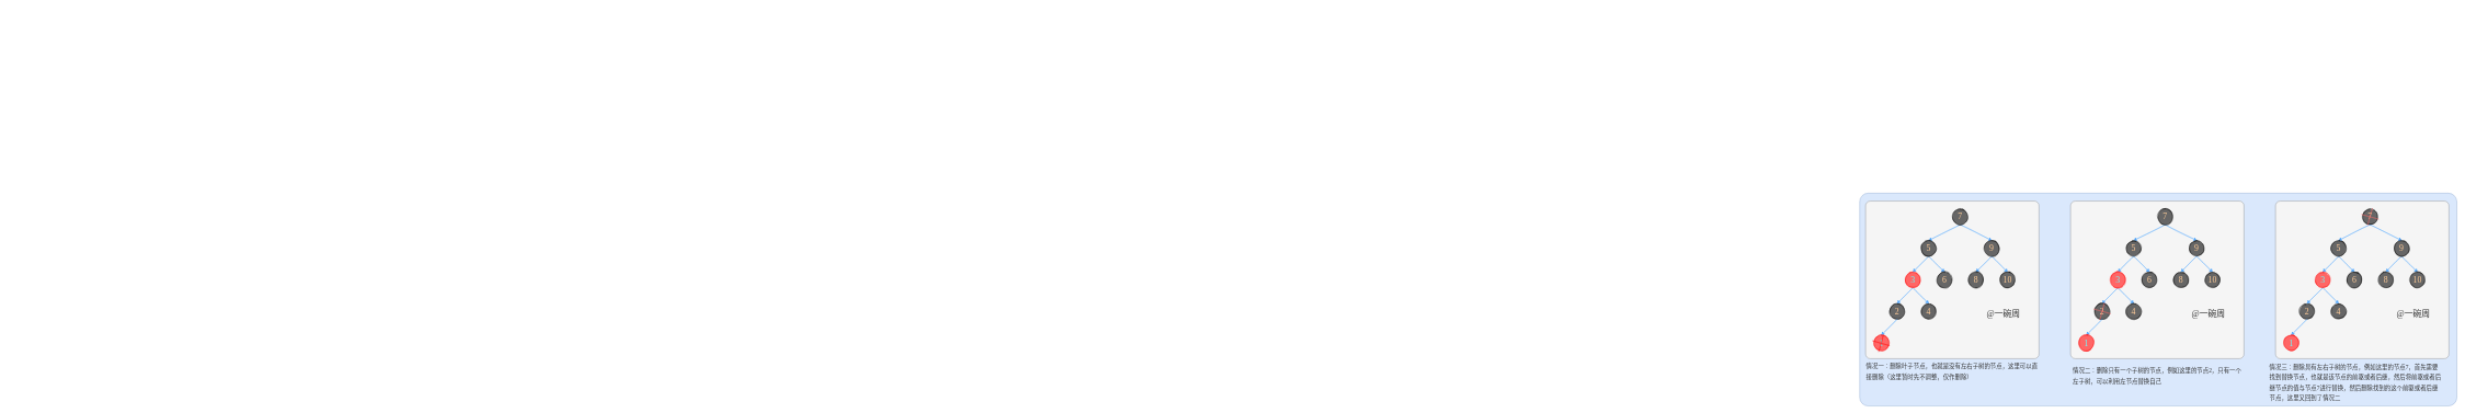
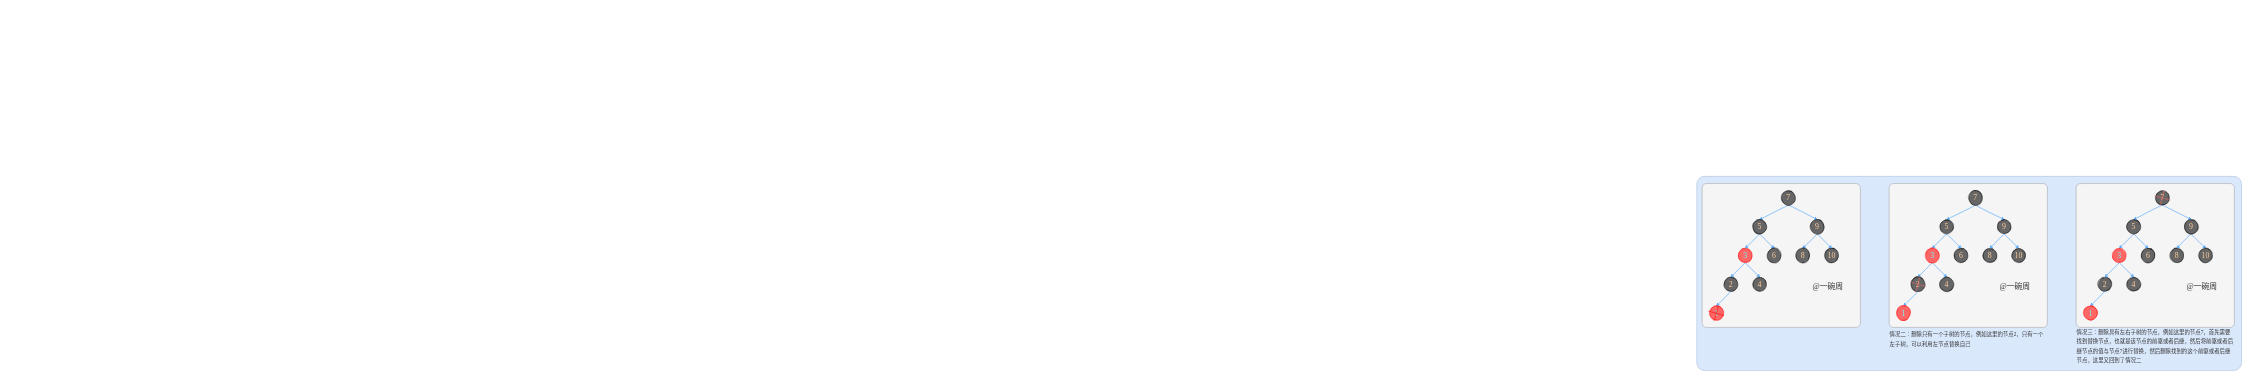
- <mxCell id="25" value="&lt;span style=&quot;font-size: 18px&quot;&gt;情况一：删除叶子节点，也就是没有左右子树的节点，这里可以直接删除（这里暂时先不调整，仅作删除）&lt;/span&gt;" style="text;html=1;strokeColor=none;fillColor=none;align=left;verticalAlign=middle;whiteSpace=wrap;rounded=0;sketch=1;fillStyle=auto;fontFamily=Comic Sans MS;fontSize=26;fontColor=#333333;" parent="1" vertex="1"><mxGeometry x="5676" y="1092" width="528" height="72" as="geometry" /></mxCell>
- <mxCell id="47" value="&lt;span style=&quot;font-size: 18px&quot;&gt;情况二：删除只有一个子树的节点，例如这里的节点2，只有一个左子树，可以利用左节点替换自己&lt;/span&gt;" style="text;html=1;strokeColor=none;fillColor=none;align=left;verticalAlign=middle;whiteSpace=wrap;rounded=0;sketch=1;fillStyle=auto;fontFamily=Comic Sans MS;fontSize=26;fontColor=#333333;" parent="1" vertex="1"><mxGeometry x="6305" y="1107" width="528" height="72" as="geometry" /></mxCell>
+ <mxCell id="47" value="&lt;span style=&quot;font-size: 18px&quot;&gt;情况二：删除只有一个子树的节点，例如这里的节点2，只有一个左子树，可以利用左节点替换自己&lt;/span&gt;" style="text;html=1;strokeColor=none;fillColor=none;align=left;verticalAlign=middle;whiteSpace=wrap;rounded=0;sketch=1;fillStyle=auto;fontFamily=Comic Sans MS;fontSize=26;fontColor=#333333;" parent="1" vertex="1"><mxGeometry x="6300" y="1092" width="528" height="72" as="geometry" /></mxCell>
- <mxCell id="69" value="&lt;span style=&quot;font-size: 18px&quot;&gt;情况三：删除具有左右子树的节点，例如这里的节点7，首先需要找到替换节点，也就是该节点的前驱或者后继，然后将前驱或者后继节点的值与节点7进行替换，然后删除找到的这个前驱或者后继节点，这里又回到了情况二&lt;/span&gt;" style="text;html=1;strokeColor=none;fillColor=none;align=left;verticalAlign=middle;whiteSpace=wrap;rounded=0;sketch=1;fillStyle=auto;fontFamily=Comic Sans MS;fontSize=26;fontColor=#333333;" parent="1" vertex="1"><mxGeometry x="6904" y="1102" width="528" height="120" as="geometry" /></mxCell>
+ <mxCell id="69" value="&lt;span style=&quot;font-size: 18px&quot;&gt;情况三：删除具有左右子树的节点，例如这里的节点7，首先需要找到替换节点，也就是该节点的前驱或者后继，然后将前驱或者后继节点的值与节点7进行替换，然后删除找到的这个前驱或者后继节点，这里又回到了情况二&lt;/span&gt;" style="text;html=1;strokeColor=none;fillColor=none;align=left;verticalAlign=middle;whiteSpace=wrap;rounded=0;sketch=1;fillStyle=auto;fontFamily=Comic Sans MS;fontSize=26;fontColor=#333333;" parent="1" vertex="1"><mxGeometry x="6924" y="1092" width="528" height="120" as="geometry" /></mxCell>
